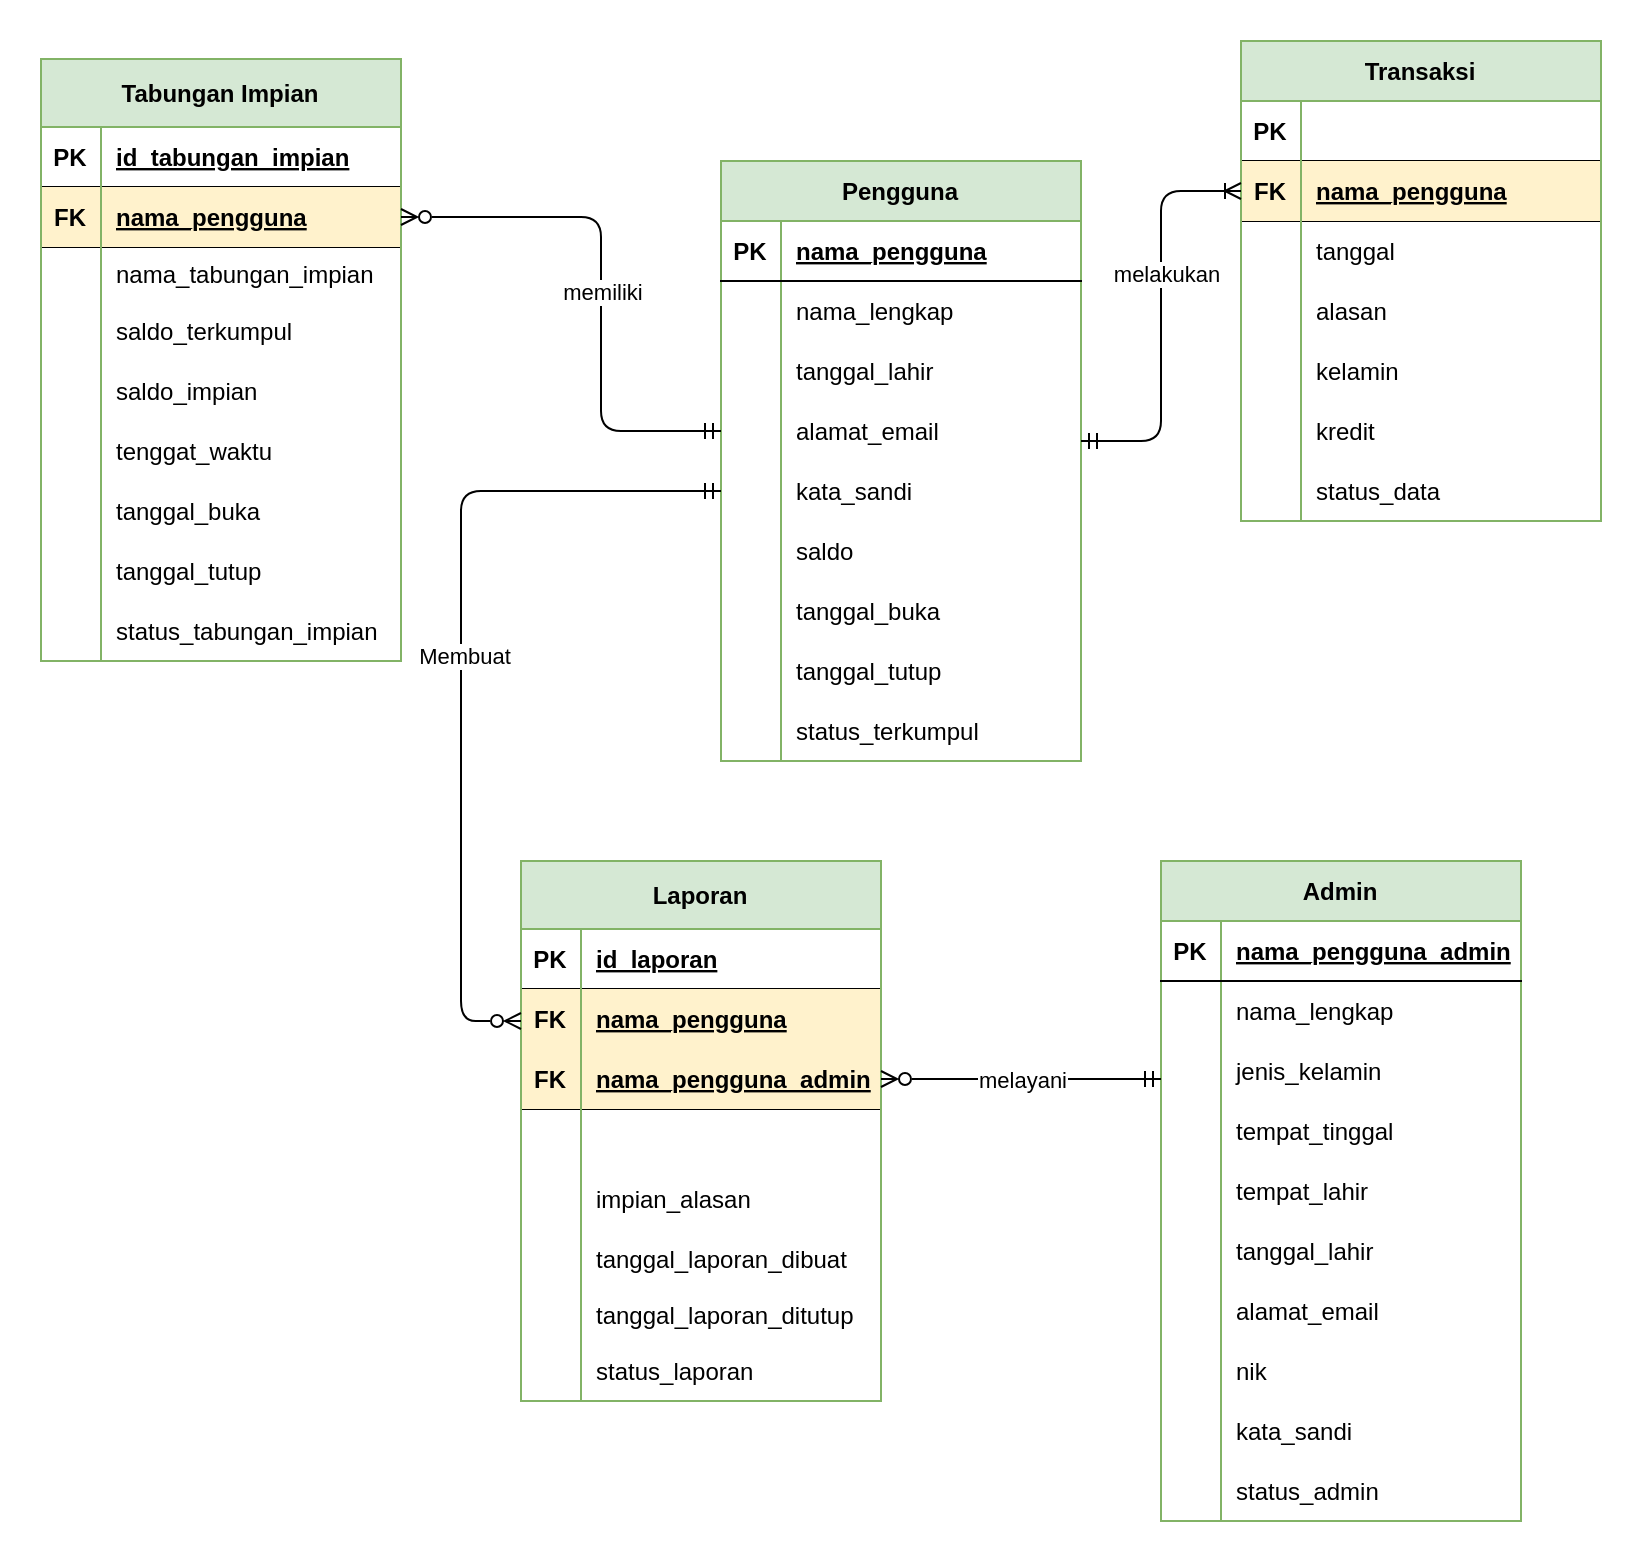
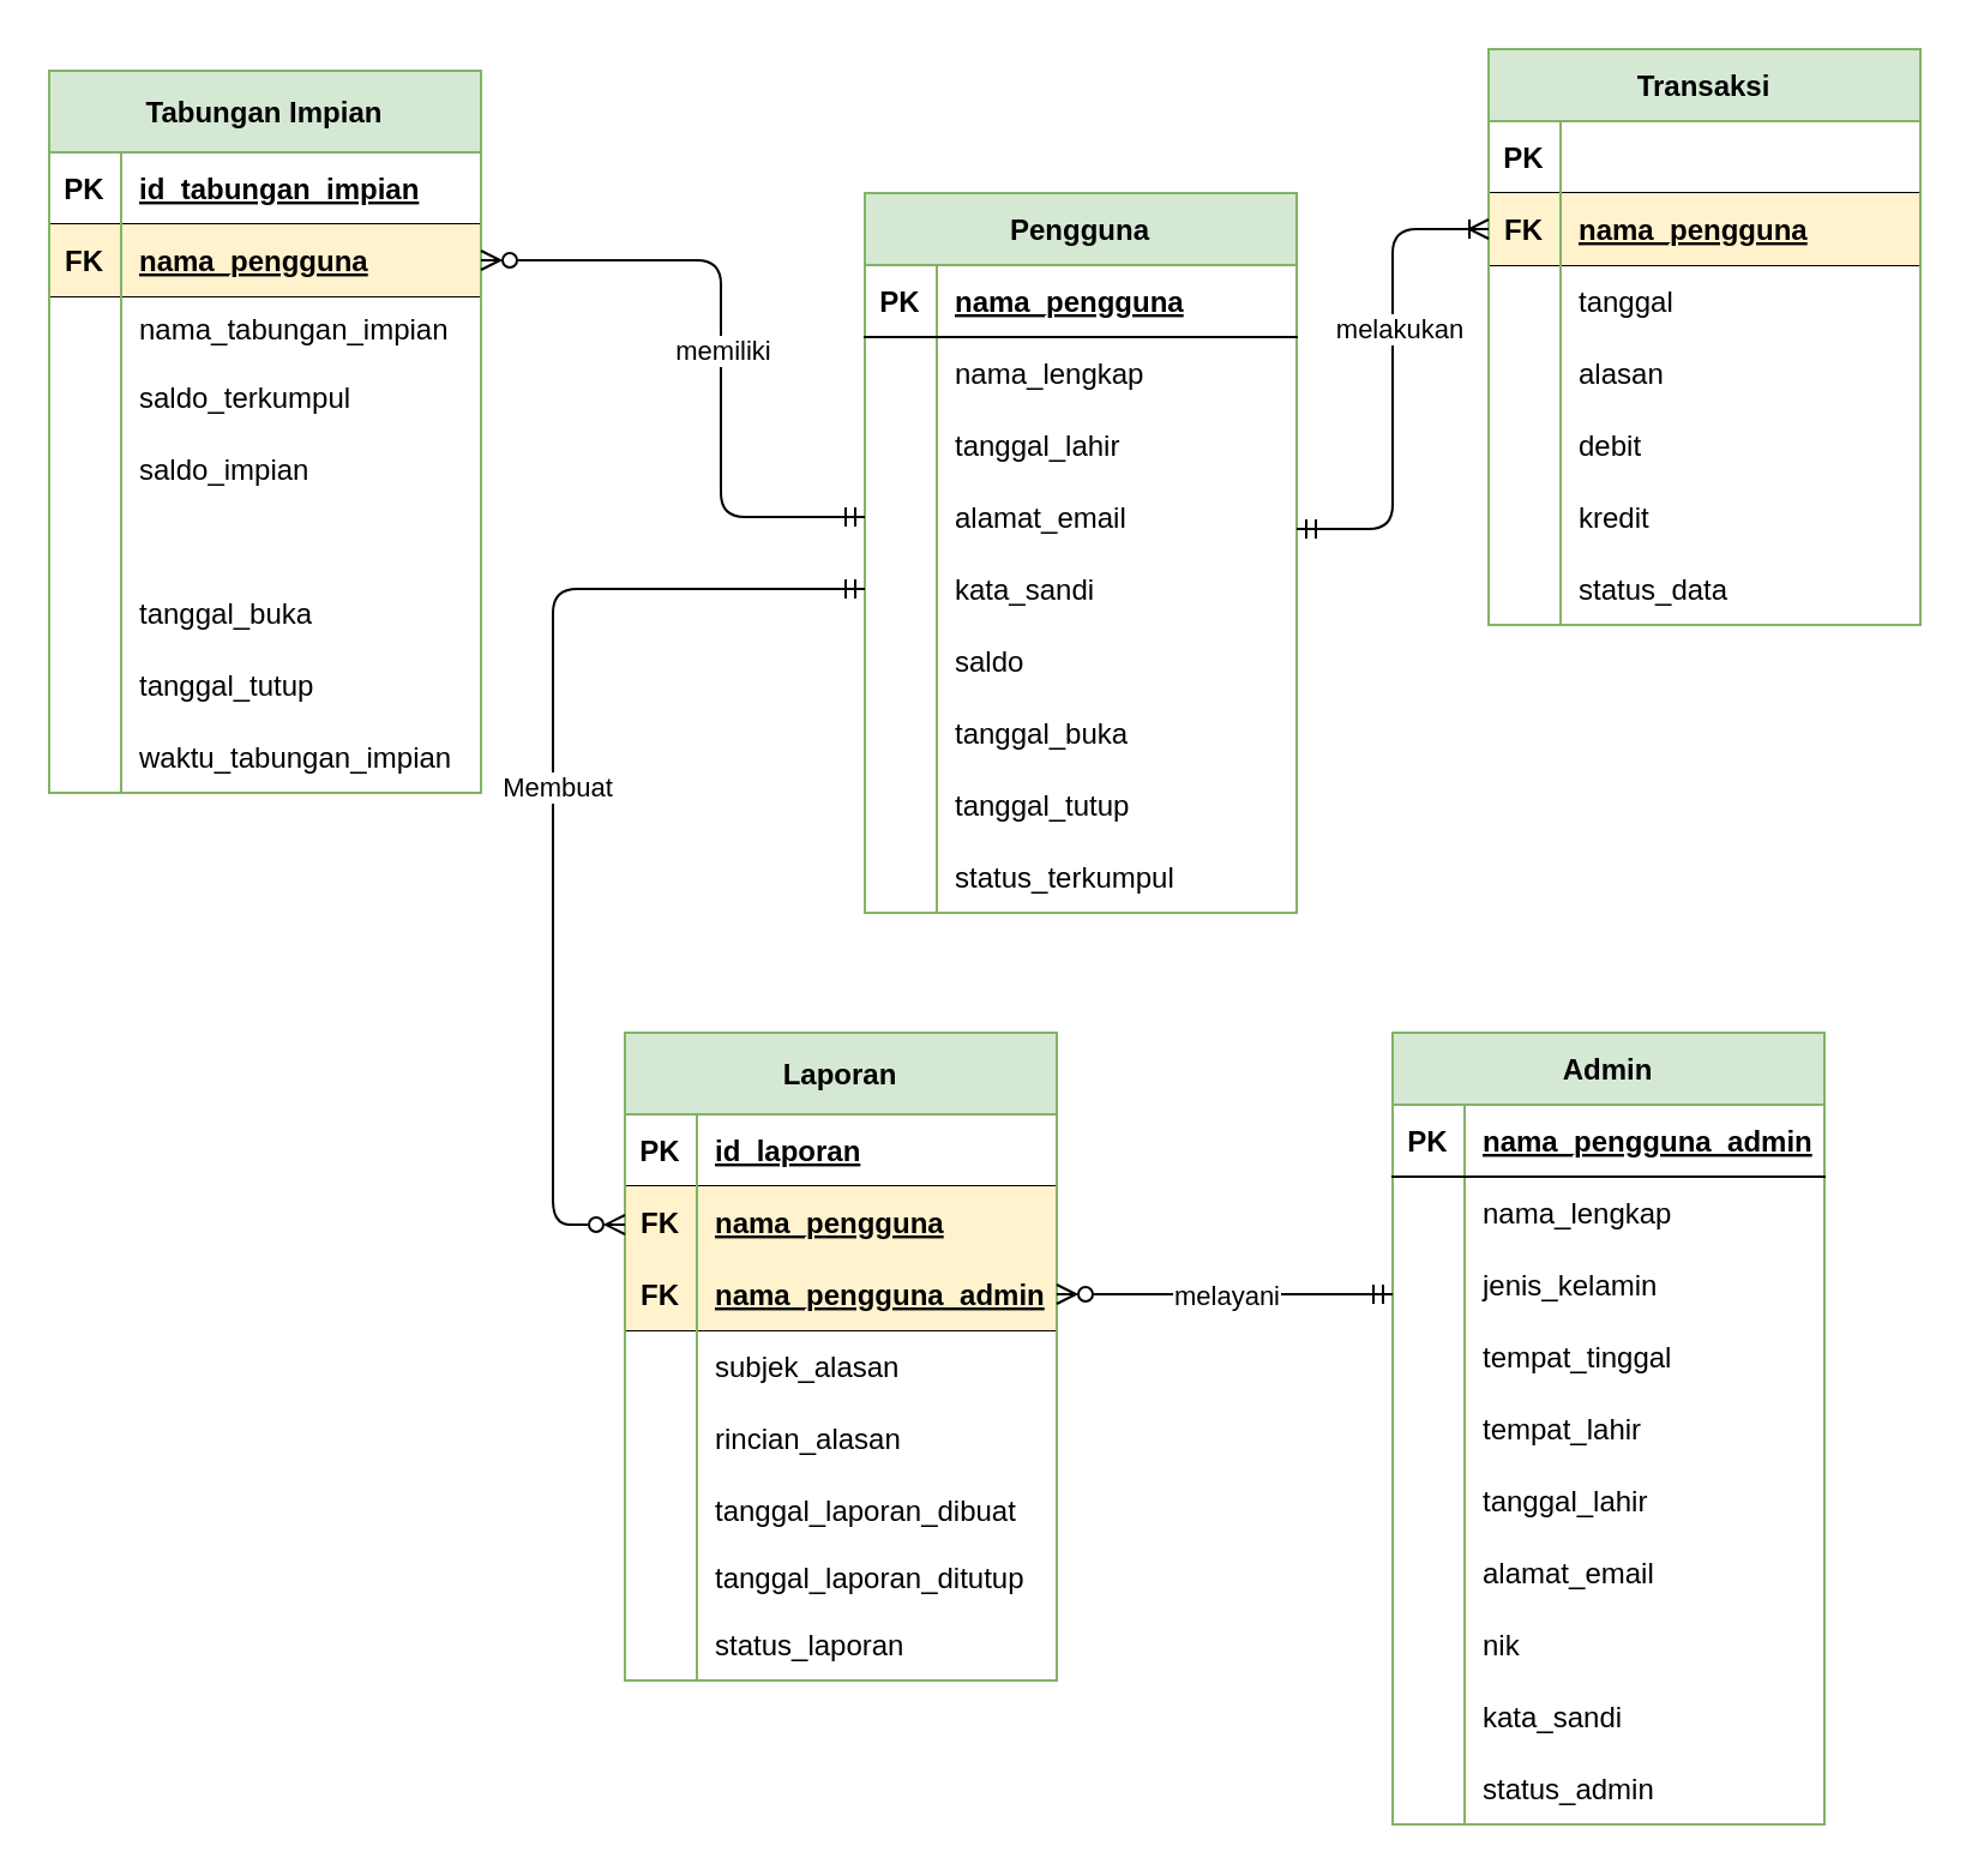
- <mxCell id="44" value="kelamin" style="shape=partialRectangle;connectable=0;fillColor=none;top=0;left=0;bottom=0;right=0;align=left;spacingLeft=6;overflow=hidden;" vertex="1" parent="42"><mxGeometry x="30" width="150" height="30" as="geometry"><mxRectangle width="150" height="30" as="alternateBounds" /></mxGeometry></mxCell>
+ <mxCell id="44" value="debit" style="shape=partialRectangle;connectable=0;fillColor=none;top=0;left=0;bottom=0;right=0;align=left;spacingLeft=6;overflow=hidden;" vertex="1" parent="42"><mxGeometry x="30" width="150" height="30" as="geometry"><mxRectangle width="150" height="30" as="alternateBounds" /></mxGeometry></mxCell>
- <mxCell id="69" value="tenggat_waktu" style="shape=partialRectangle;connectable=0;fillColor=none;top=0;left=0;bottom=0;right=0;align=left;spacingLeft=6;overflow=hidden;" vertex="1" parent="67"><mxGeometry x="30" width="150" height="30" as="geometry"><mxRectangle width="150" height="30" as="alternateBounds" /></mxGeometry></mxCell>
- <mxCell id="78" value="status_tabungan_impian" style="shape=partialRectangle;connectable=0;fillColor=none;top=0;left=0;bottom=0;right=0;align=left;spacingLeft=6;overflow=hidden;" vertex="1" parent="76"><mxGeometry x="30" width="150" height="30" as="geometry"><mxRectangle width="150" height="30" as="alternateBounds" /></mxGeometry></mxCell>
+ <mxCell id="78" value="waktu_tabungan_impian" style="shape=partialRectangle;connectable=0;fillColor=none;top=0;left=0;bottom=0;right=0;align=left;spacingLeft=6;overflow=hidden;" vertex="1" parent="76"><mxGeometry x="30" width="150" height="30" as="geometry"><mxRectangle width="150" height="30" as="alternateBounds" /></mxGeometry></mxCell>
+ <mxCell id="91" value="subjek_alasan" style="shape=partialRectangle;connectable=0;fillColor=none;top=0;left=0;bottom=0;right=0;align=left;spacingLeft=6;overflow=hidden;" vertex="1" parent="89"><mxGeometry x="30" width="150" height="30" as="geometry"><mxRectangle width="150" height="30" as="alternateBounds" /></mxGeometry></mxCell>
- <mxCell id="94" value="impian_alasan" style="shape=partialRectangle;connectable=0;fillColor=none;top=0;left=0;bottom=0;right=0;align=left;spacingLeft=6;overflow=hidden;" vertex="1" parent="92"><mxGeometry x="30" width="150" height="30" as="geometry"><mxRectangle width="150" height="30" as="alternateBounds" /></mxGeometry></mxCell>
+ <mxCell id="94" value="rincian_alasan" style="shape=partialRectangle;connectable=0;fillColor=none;top=0;left=0;bottom=0;right=0;align=left;spacingLeft=6;overflow=hidden;" vertex="1" parent="92"><mxGeometry x="30" width="150" height="30" as="geometry"><mxRectangle width="150" height="30" as="alternateBounds" /></mxGeometry></mxCell>
